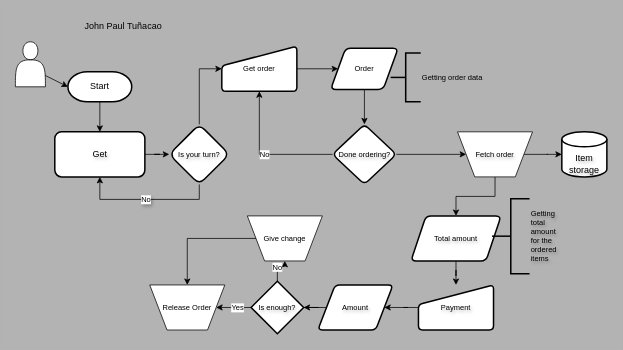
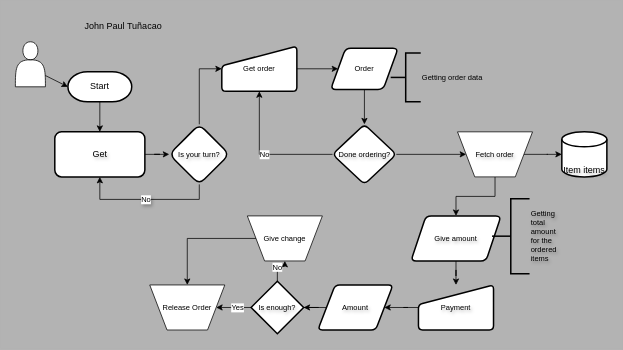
- <mxCell id="21" value="Item storage" style="strokeWidth=2;html=1;shape=mxgraph.flowchart.database;whiteSpace=wrap;labelBorderColor=none;textShadow=1;verticalAlign=bottom;" vertex="1" parent="1"><mxGeometry x="748" y="175" width="60" height="60" as="geometry" /></mxCell>
+ <mxCell id="21" value="Item items" style="strokeWidth=2;html=1;shape=mxgraph.flowchart.database;whiteSpace=wrap;labelBorderColor=none;textShadow=1;verticalAlign=bottom;" vertex="1" parent="1"><mxGeometry x="748" y="175" width="60" height="60" as="geometry" /></mxCell>
- <mxCell id="23" value="Total amount" style="shape=parallelogram;perimeter=parallelogramPerimeter;whiteSpace=wrap;html=1;fixedSize=1;rounded=1;arcSize=14;strokeWidth=2;labelBorderColor=none;textShadow=1;fontSize=10;" vertex="1" parent="1"><mxGeometry x="547" y="287" width="120" height="60" as="geometry" /></mxCell>
+ <mxCell id="23" value="Give amount" style="shape=parallelogram;perimeter=parallelogramPerimeter;whiteSpace=wrap;html=1;fixedSize=1;rounded=1;arcSize=14;strokeWidth=2;labelBorderColor=none;textShadow=1;fontSize=10;" vertex="1" parent="1"><mxGeometry x="547" y="287" width="120" height="60" as="geometry" /></mxCell>
